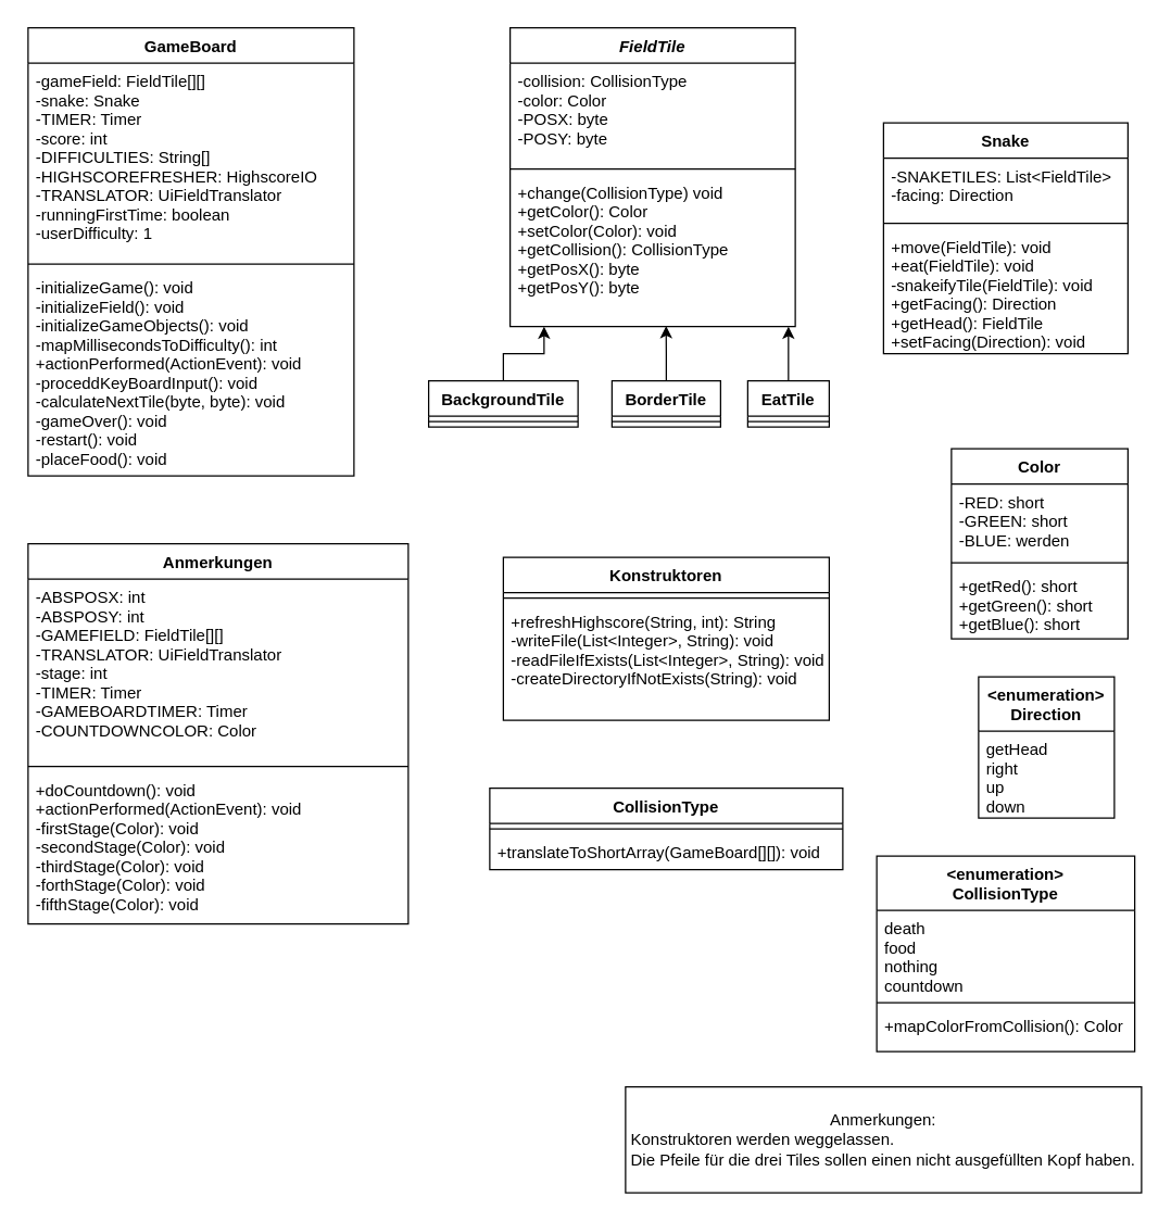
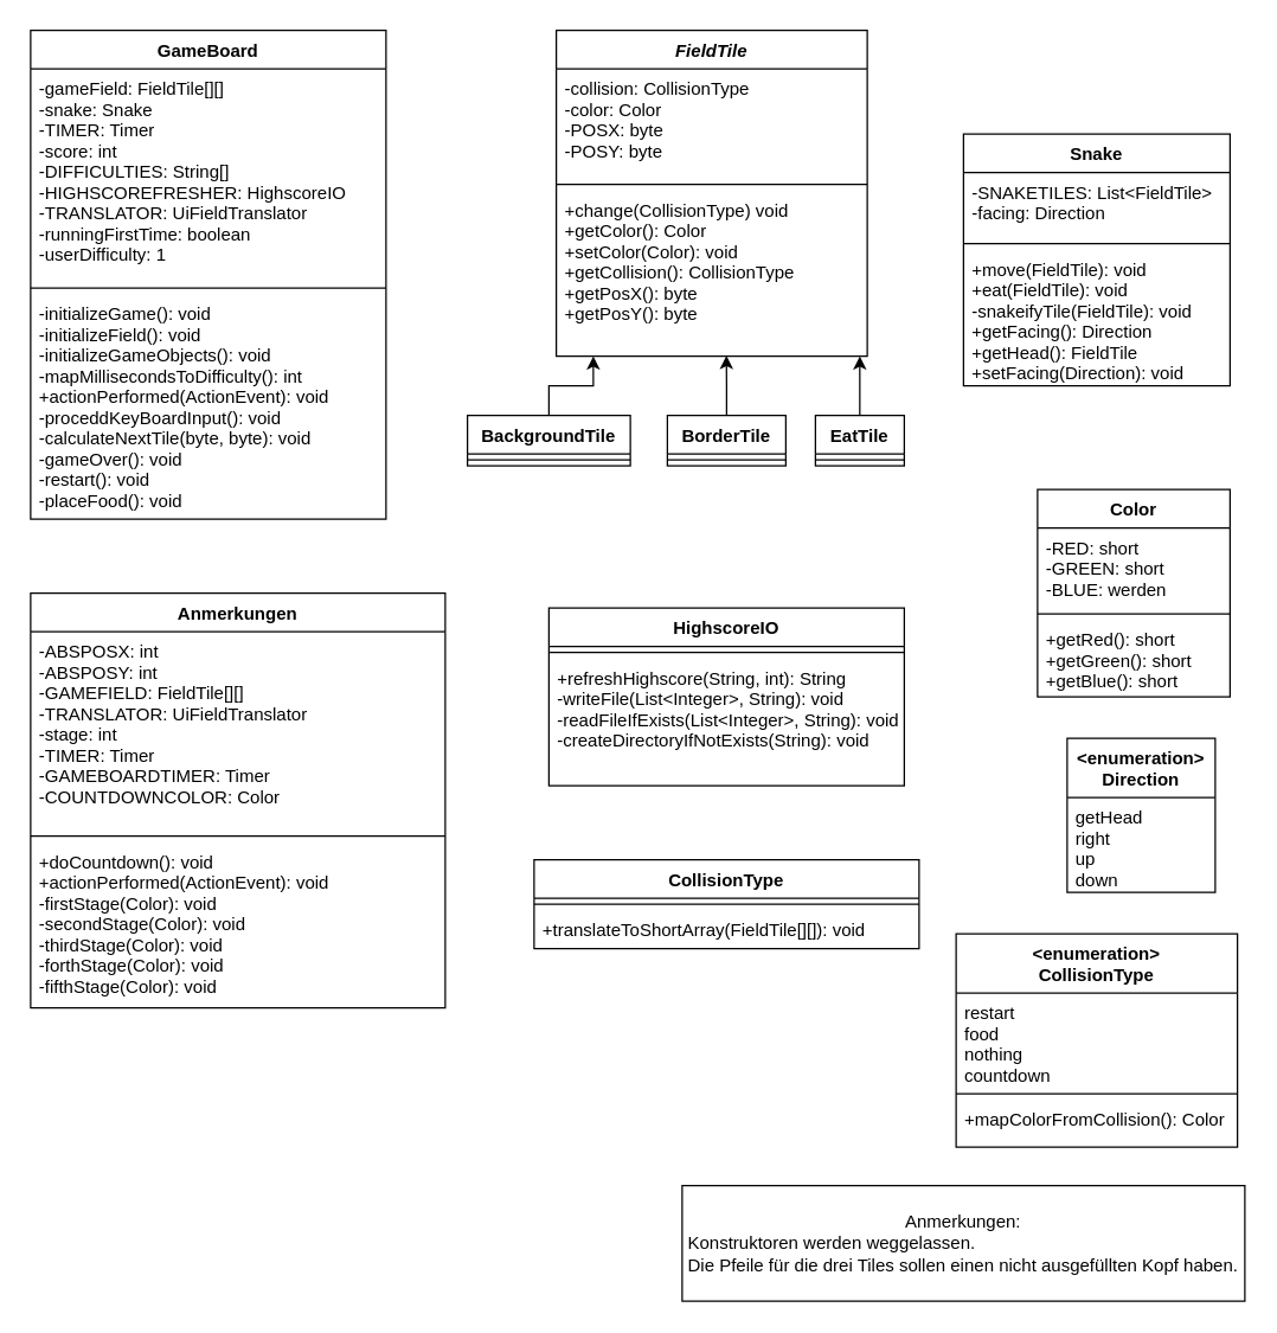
- <mxCell id="12" value="Konstruktoren" style="swimlane;fontStyle=1;align=center;verticalAlign=top;childLayout=stackLayout;horizontal=1;startSize=26;horizontalStack=0;resizeParent=1;resizeParentMax=0;resizeLast=0;collapsible=1;marginBottom=0;" vertex="1" parent="1"><mxGeometry x="370" y="410" width="240" height="120" as="geometry" /></mxCell>
+ <mxCell id="12" value="HighscoreIO" style="swimlane;fontStyle=1;align=center;verticalAlign=top;childLayout=stackLayout;horizontal=1;startSize=26;horizontalStack=0;resizeParent=1;resizeParentMax=0;resizeLast=0;collapsible=1;marginBottom=0;" vertex="1" parent="1"><mxGeometry x="370" y="410" width="240" height="120" as="geometry" /></mxCell>
- <mxCell id="17" value="+translateToShortArray(GameBoard[][]): void" style="text;strokeColor=none;fillColor=none;align=left;verticalAlign=top;spacingLeft=4;spacingRight=4;overflow=hidden;rotatable=0;points=[[0,0.5],[1,0.5]];portConstraint=eastwest;" vertex="1" parent="15"><mxGeometry y="34" width="260" height="26" as="geometry" /></mxCell>
+ <mxCell id="17" value="+translateToShortArray(FieldTile[][]): void" style="text;strokeColor=none;fillColor=none;align=left;verticalAlign=top;spacingLeft=4;spacingRight=4;overflow=hidden;rotatable=0;points=[[0,0.5],[1,0.5]];portConstraint=eastwest;" vertex="1" parent="15"><mxGeometry y="34" width="260" height="26" as="geometry" /></mxCell>
- <mxCell id="32" value="death&#10;food&#10;nothing&#10;countdown" style="text;strokeColor=none;fillColor=none;align=left;verticalAlign=top;spacingLeft=4;spacingRight=4;overflow=hidden;rotatable=0;points=[[0,0.5],[1,0.5]];portConstraint=eastwest;" vertex="1" parent="31"><mxGeometry y="40" width="190" height="64" as="geometry" /></mxCell>
+ <mxCell id="32" value="restart&#10;food&#10;nothing&#10;countdown" style="text;strokeColor=none;fillColor=none;align=left;verticalAlign=top;spacingLeft=4;spacingRight=4;overflow=hidden;rotatable=0;points=[[0,0.5],[1,0.5]];portConstraint=eastwest;" vertex="1" parent="31"><mxGeometry y="40" width="190" height="64" as="geometry" /></mxCell>
